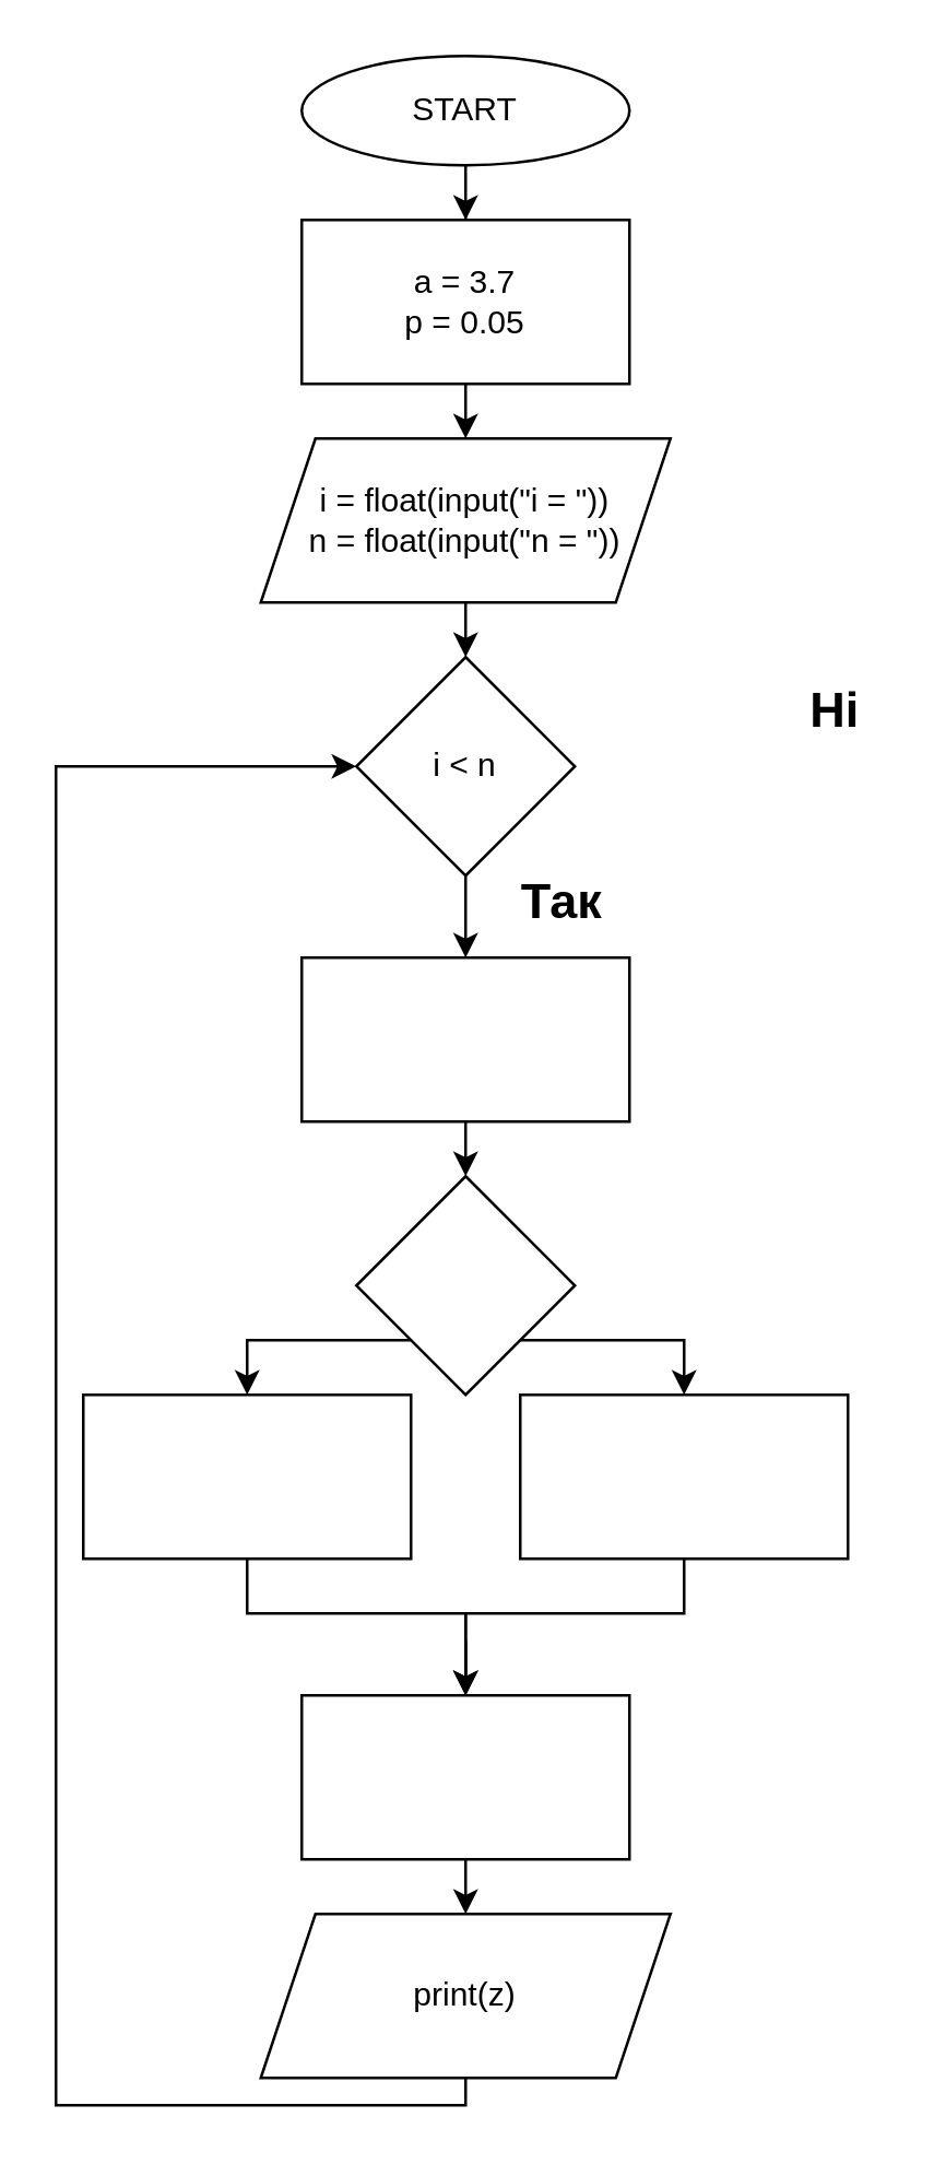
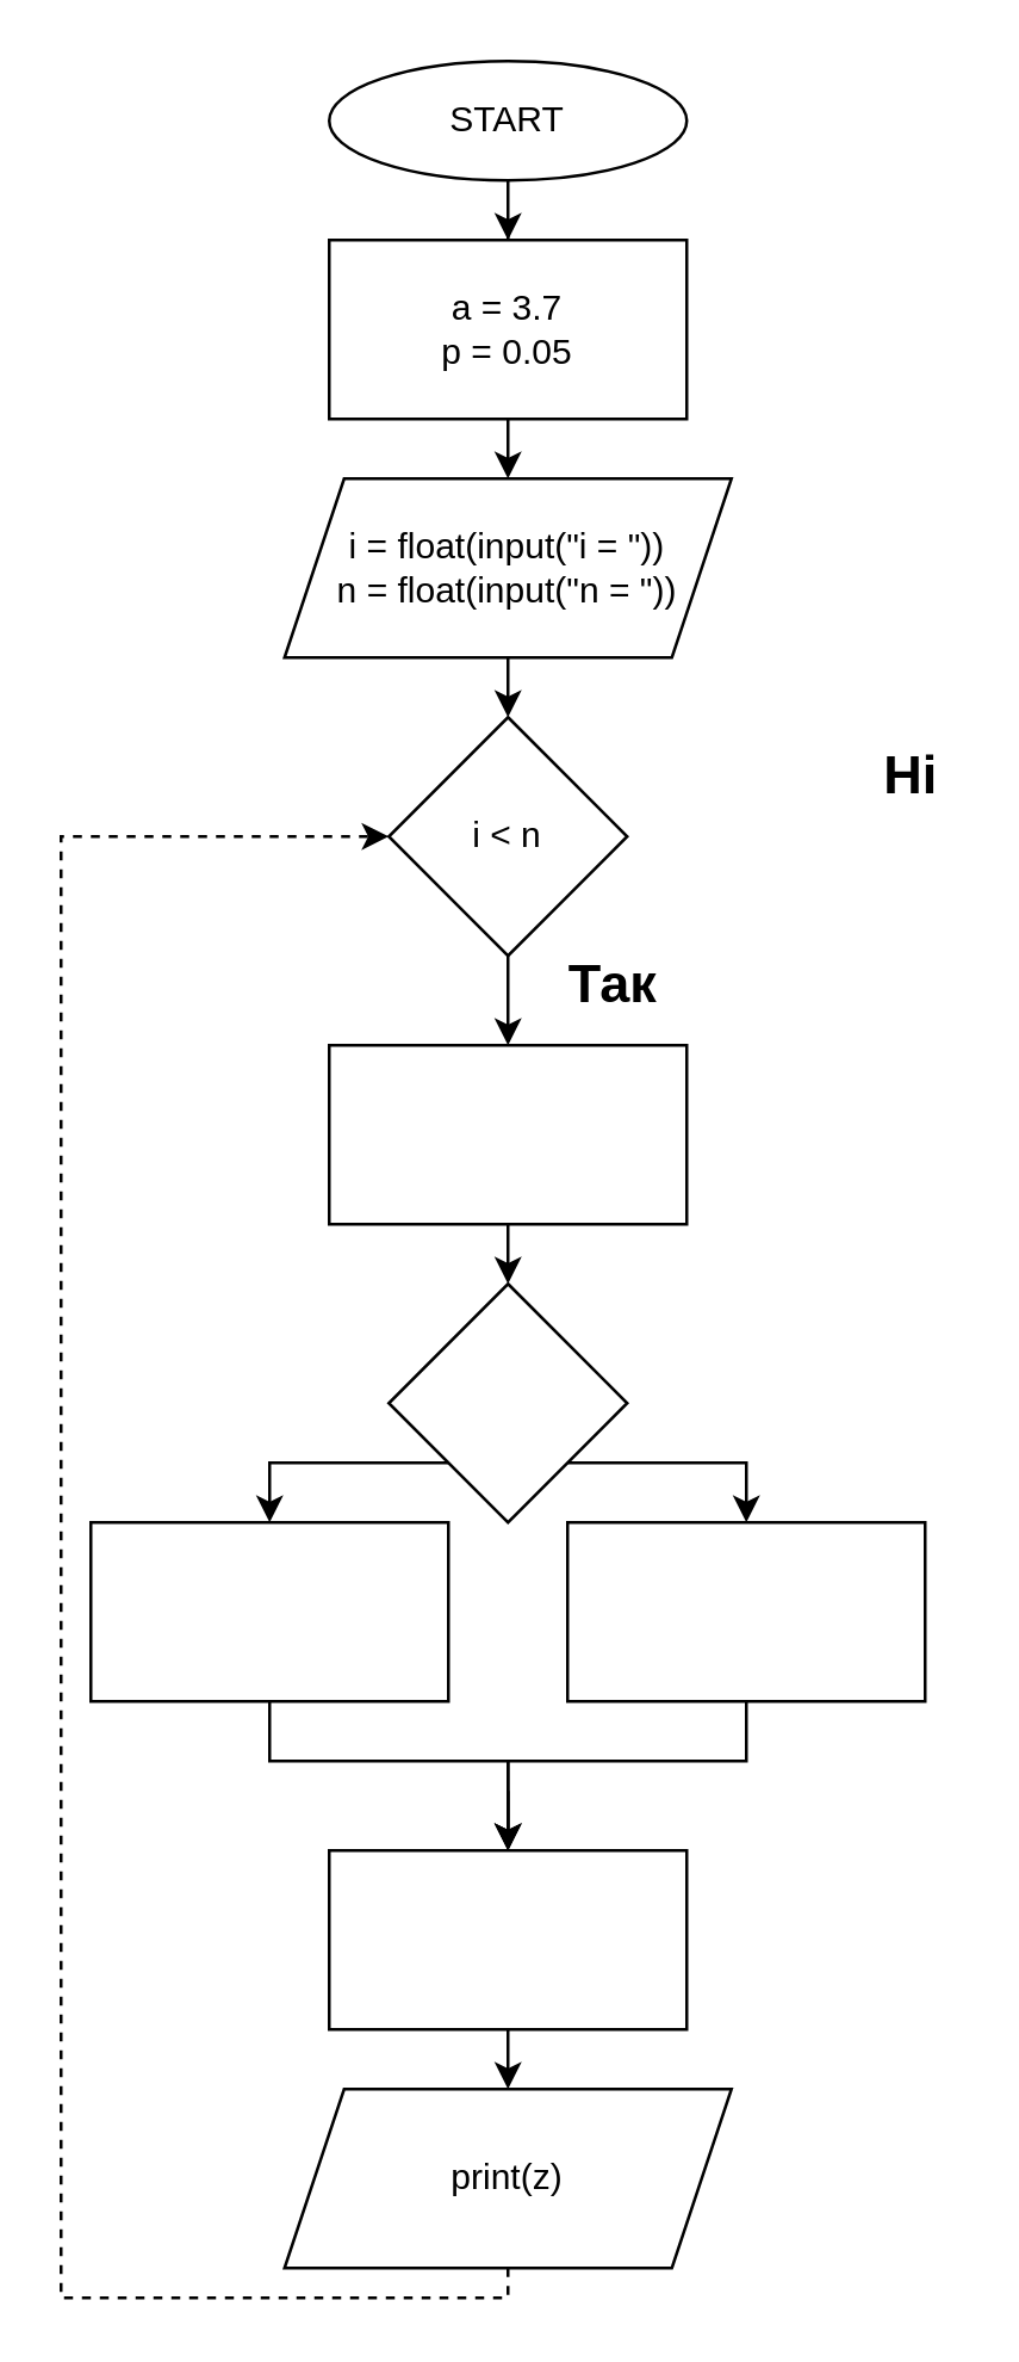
- <mxCell id="8" style="edgeStyle=orthogonalEdgeStyle;rounded=0;orthogonalLoop=1;jettySize=auto;html=1;entryX=0;entryY=0.5;entryDx=0;entryDy=0;exitX=0.5;exitY=1;exitDx=0;exitDy=0;" edge="1" parent="1" source="25" target="9"><mxGeometry relative="1" as="geometry"><mxPoint x="10" y="250" as="targetPoint" /><mxPoint x="320" y="800" as="sourcePoint" /><Array as="points"><mxPoint x="170" y="770" /><mxPoint x="20" y="770" /><mxPoint x="20" y="280" /></Array></mxGeometry></mxCell>
+ <mxCell id="8" style="edgeStyle=orthogonalEdgeStyle;rounded=0;orthogonalLoop=1;jettySize=auto;html=1;entryX=0;entryY=0.5;entryDx=0;entryDy=0;exitX=0.5;exitY=1;exitDx=0;exitDy=0;dashed=1;" edge="1" parent="1" source="25" target="9"><mxGeometry relative="1" as="geometry"><mxPoint x="10" y="250" as="targetPoint" /><mxPoint x="320" y="800" as="sourcePoint" /><Array as="points"><mxPoint x="170" y="770" /><mxPoint x="20" y="770" /><mxPoint x="20" y="280" /></Array></mxGeometry></mxCell>
